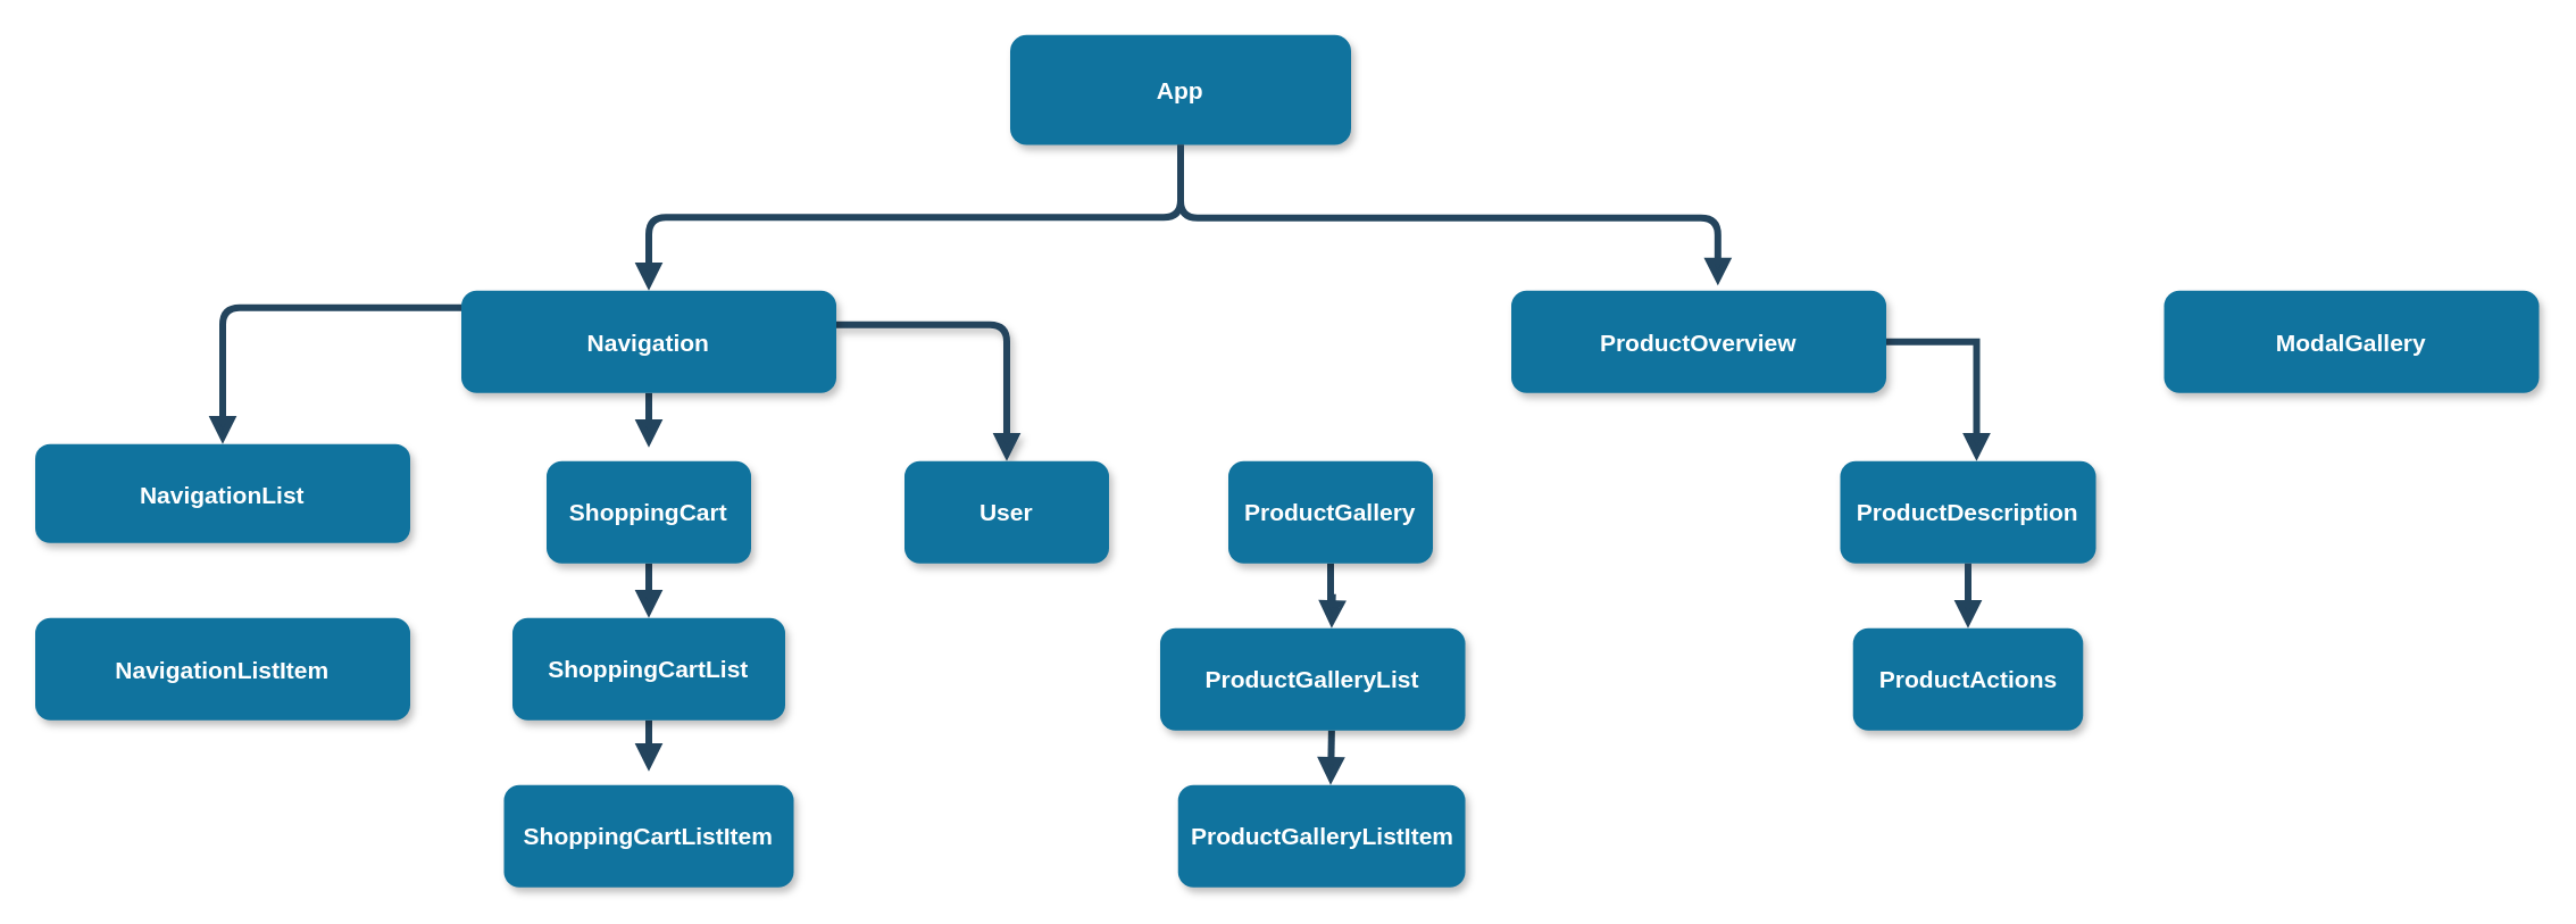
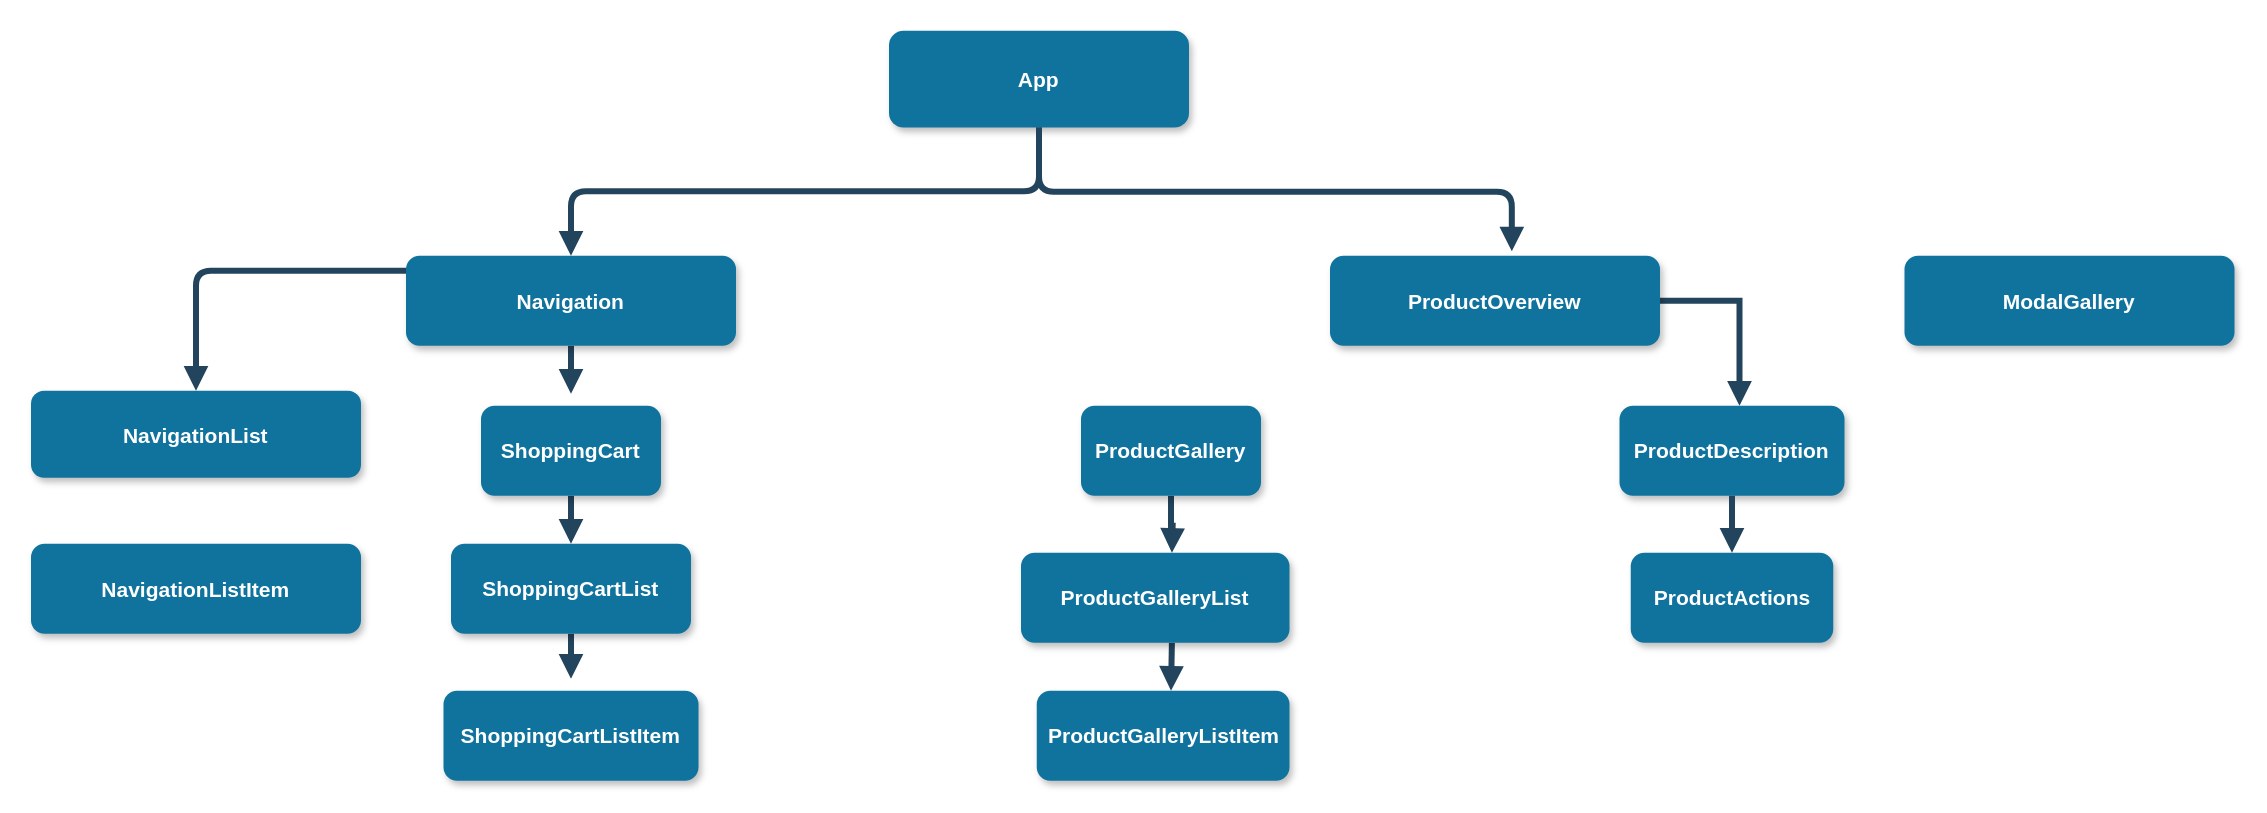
- <mxCell id="5" style="edgeStyle=elbowEdgeStyle;rounded=1;hachureGap=4;orthogonalLoop=1;jettySize=auto;html=1;fontFamily=Architects Daughter;fontSource=https%3A%2F%2Ffonts.googleapis.com%2Fcss%3Ffamily%3DArchitects%2BDaughter;fontSize=16;strokeColor=#23445D;strokeWidth=4;endArrow=block;endFill=1;shadow=1;entryX=0.5;entryY=0;entryDx=0;entryDy=0;" edge="1" parent="1" source="6" target="27"><mxGeometry relative="1" as="geometry"><mxPoint x="590" y="250" as="targetPoint" /><Array as="points"><mxPoint x="590" y="190" /></Array></mxGeometry></mxCell>
- <mxCell id="27" value="User" style="whiteSpace=wrap;html=1;fontSize=14;fillColor=#10739E;strokeColor=none;fontColor=#FFFFFF;rounded=1;shadow=1;gradientColor=none;fontStyle=1;" vertex="1" parent="1"><mxGeometry x="530" y="270" width="120" height="60" as="geometry" /></mxCell>
